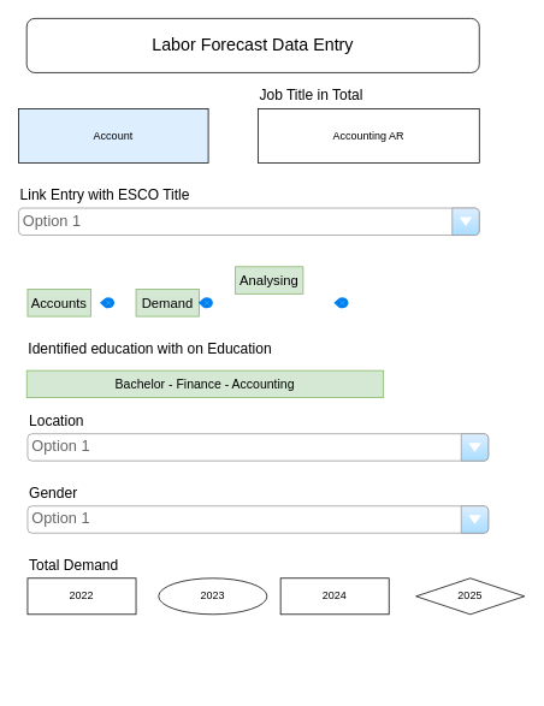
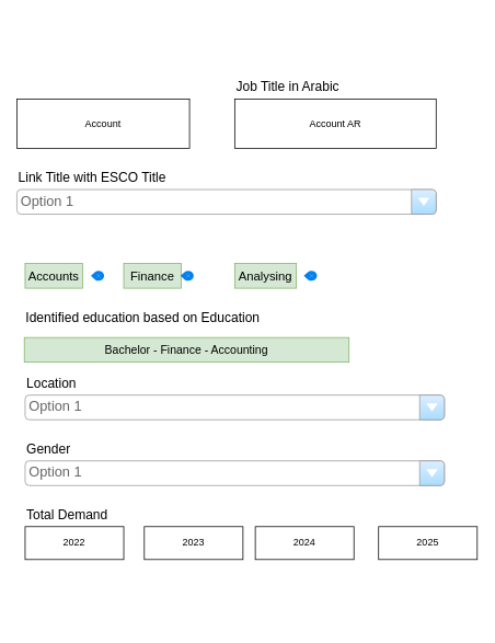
- <mxCell id="8" value="&lt;font style=&quot;font-size: 19px&quot;&gt;Labor Forecast Data Entry&lt;/font&gt;" style="rounded=1;whiteSpace=wrap;html=1;" vertex="1" parent="1"><mxGeometry x="29" y="20" width="501" height="60" as="geometry" /></mxCell>
- <mxCell id="4" value="&lt;font style=&quot;font-size: 16px&quot;&gt;Job Title in Total&lt;/font&gt;" style="text;html=1;strokeColor=none;fillColor=none;align=left;verticalAlign=middle;whiteSpace=wrap;rounded=0;" vertex="1" parent="1"><mxGeometry x="285" y="90" width="155" height="30" as="geometry" /></mxCell>
+ <mxCell id="4" value="&lt;font style=&quot;font-size: 16px&quot;&gt;Job Title in Arabic&lt;/font&gt;" style="text;html=1;strokeColor=none;fillColor=none;align=left;verticalAlign=middle;whiteSpace=wrap;rounded=0;" vertex="1" parent="1"><mxGeometry x="285" y="90" width="155" height="30" as="geometry" /></mxCell>
- <mxCell id="2" value="Account" style="rounded=0;whiteSpace=wrap;html=1;fillColor=#ddeeff;" vertex="1" parent="1"><mxGeometry x="20" y="120" width="210" height="60" as="geometry" /></mxCell>
+ <mxCell id="2" value="Account" style="rounded=0;whiteSpace=wrap;html=1;" vertex="1" parent="1"><mxGeometry x="20" y="120" width="210" height="60" as="geometry" /></mxCell>
- <mxCell id="3" value="Accounting AR" style="rounded=0;whiteSpace=wrap;html=1;" vertex="1" parent="1"><mxGeometry x="285" y="120" width="245" height="60" as="geometry" /></mxCell>
+ <mxCell id="3" value="Account AR" style="rounded=0;whiteSpace=wrap;html=1;" vertex="1" parent="1"><mxGeometry x="285" y="120" width="245" height="60" as="geometry" /></mxCell>
- <mxCell id="5" value="&lt;font style=&quot;font-size: 16px&quot;&gt;Link Entry with ESCO Title&lt;/font&gt;" style="text;html=1;strokeColor=none;fillColor=none;align=left;verticalAlign=middle;whiteSpace=wrap;rounded=0;" vertex="1" parent="1"><mxGeometry x="20" y="200" width="210" height="30" as="geometry" /></mxCell>
+ <mxCell id="5" value="&lt;font style=&quot;font-size: 16px&quot;&gt;Link Title with ESCO Title&lt;/font&gt;" style="text;html=1;strokeColor=none;fillColor=none;align=left;verticalAlign=middle;whiteSpace=wrap;rounded=0;" vertex="1" parent="1"><mxGeometry x="20" y="200" width="210" height="30" as="geometry" /></mxCell>
- <mxCell id="11" value="&lt;span style=&quot;font-size: 15px&quot;&gt;Analysing&lt;/span&gt;" style="text;html=1;strokeColor=#82b366;fillColor=#d5e8d4;align=center;verticalAlign=middle;whiteSpace=wrap;rounded=0;" vertex="1" parent="1"><mxGeometry x="260" y="295" width="75" height="30" as="geometry" /></mxCell>
+ <mxCell id="11" value="&lt;span style=&quot;font-size: 15px&quot;&gt;Analysing&lt;/span&gt;" style="text;html=1;strokeColor=#82b366;fillColor=#d5e8d4;align=center;verticalAlign=middle;whiteSpace=wrap;rounded=0;" vertex="1" parent="1"><mxGeometry x="285" y="320" width="75" height="30" as="geometry" /></mxCell>
- <mxCell id="10" value="&lt;span style=&quot;font-size: 15px&quot;&gt;Demand&lt;/span&gt;" style="text;html=1;strokeColor=#82b366;fillColor=#d5e8d4;align=center;verticalAlign=middle;whiteSpace=wrap;rounded=0;" vertex="1" parent="1"><mxGeometry x="150" y="320" width="70" height="30" as="geometry" /></mxCell>
+ <mxCell id="10" value="&lt;span style=&quot;font-size: 15px&quot;&gt;Finance&lt;/span&gt;" style="text;html=1;strokeColor=#82b366;fillColor=#d5e8d4;align=center;verticalAlign=middle;whiteSpace=wrap;rounded=0;" vertex="1" parent="1"><mxGeometry x="150" y="320" width="70" height="30" as="geometry" /></mxCell>
- <mxCell id="15" value="&lt;font style=&quot;font-size: 16px&quot;&gt;Identified education with on Education&lt;/font&gt;" style="text;html=1;strokeColor=none;fillColor=none;align=left;verticalAlign=middle;whiteSpace=wrap;rounded=0;" vertex="1" parent="1"><mxGeometry x="29" y="370" width="340" height="30" as="geometry" /></mxCell>
+ <mxCell id="15" value="&lt;font style=&quot;font-size: 16px&quot;&gt;Identified education based on Education&lt;/font&gt;" style="text;html=1;strokeColor=none;fillColor=none;align=left;verticalAlign=middle;whiteSpace=wrap;rounded=0;" vertex="1" parent="1"><mxGeometry x="29" y="370" width="340" height="30" as="geometry" /></mxCell>
- <mxCell id="22" value="2023" style="ellipse;whiteSpace=wrap;html=1;" vertex="1" parent="1"><mxGeometry x="175" y="640" width="120" height="40" as="geometry" /></mxCell>
+ <mxCell id="22" value="2023" style="rounded=0;whiteSpace=wrap;html=1;" vertex="1" parent="1"><mxGeometry x="175" y="640" width="120" height="40" as="geometry" /></mxCell>
- <mxCell id="24" value="2025" style="rhombus;whiteSpace=wrap;html=1;" vertex="1" parent="1"><mxGeometry x="460" y="640" width="120" height="40" as="geometry" /></mxCell>
+ <mxCell id="24" value="2025" style="rounded=0;whiteSpace=wrap;html=1;" vertex="1" parent="1"><mxGeometry x="460" y="640" width="120" height="40" as="geometry" /></mxCell>
